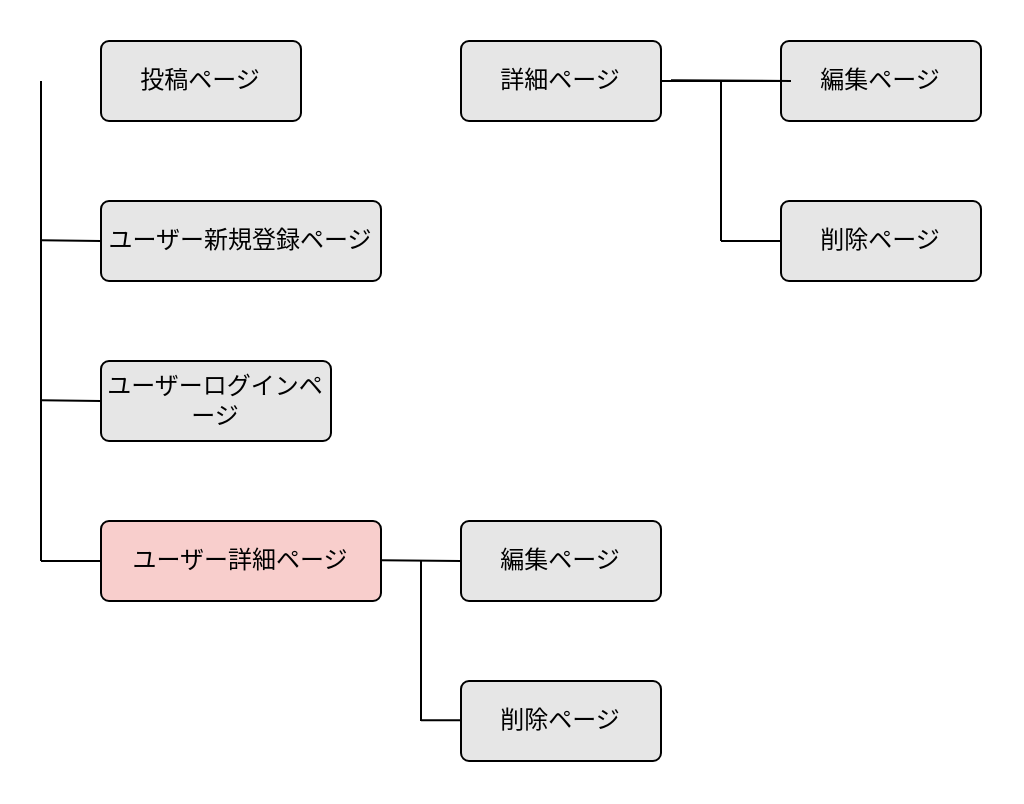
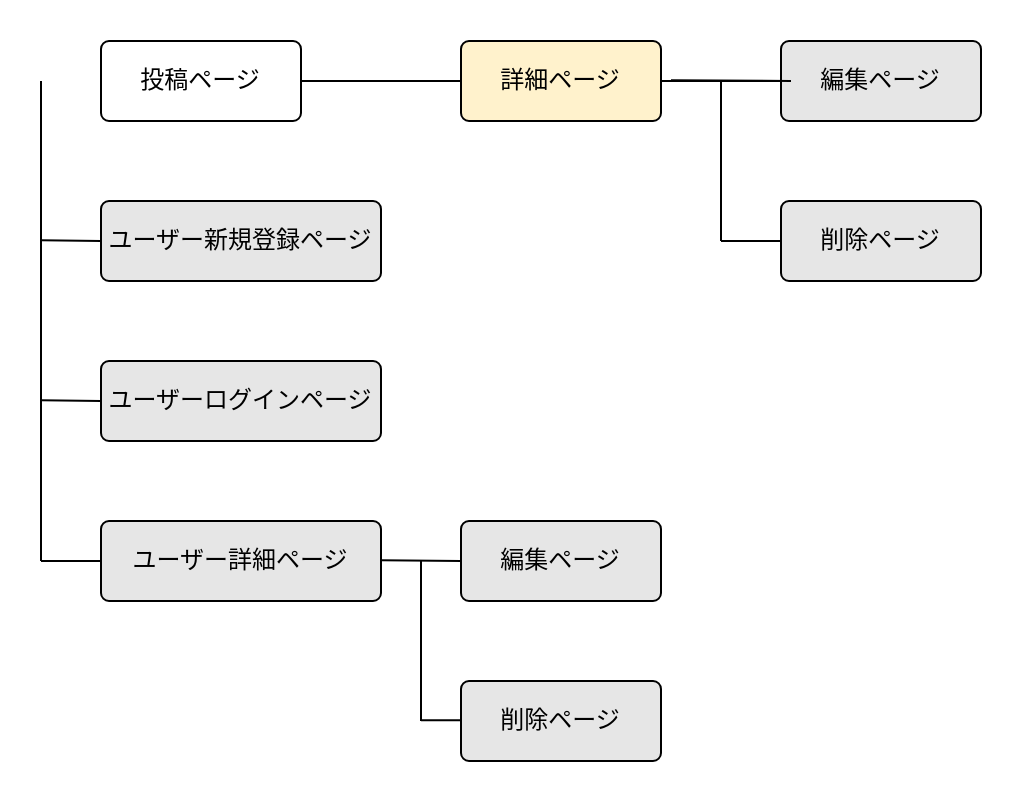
- <mxCell id="6" value="投稿ページ" style="rounded=1;arcSize=10;whiteSpace=wrap;html=1;align=center;strokeColor=#000000;fontColor=#000000;fillColor=#E6E6E6;" vertex="1" parent="1"><mxGeometry x="50" y="20" width="100" height="40" as="geometry" /></mxCell>
+ <mxCell id="6" value="投稿ページ" style="rounded=1;arcSize=10;whiteSpace=wrap;html=1;align=center;strokeColor=#000000;fontColor=#000000;fillColor=#ffffff;" vertex="1" parent="1"><mxGeometry x="50" y="20" width="100" height="40" as="geometry" /></mxCell>
+ <mxCell id="5" style="edgeStyle=none;html=1;exitX=1;exitY=0.5;exitDx=0;exitDy=0;entryX=0;entryY=0.5;entryDx=0;entryDy=0;fontColor=#000000;endArrow=none;endFill=0;strokeColor=#000000;" edge="1" parent="1" source="6" target="8"><mxGeometry relative="1" as="geometry" /></mxCell>
- <mxCell id="8" value="詳細ページ" style="rounded=1;arcSize=10;whiteSpace=wrap;html=1;align=center;strokeColor=#000000;fontColor=#000000;fillColor=#E6E6E6;" vertex="1" parent="1"><mxGeometry x="230" y="20" width="100" height="40" as="geometry" /></mxCell>
+ <mxCell id="8" value="詳細ページ" style="rounded=1;arcSize=10;whiteSpace=wrap;html=1;align=center;strokeColor=#000000;fontColor=#000000;fillColor=#fff2cc;" vertex="1" parent="1"><mxGeometry x="230" y="20" width="100" height="40" as="geometry" /></mxCell>
- <mxCell id="2" value="ユーザーログインページ" style="rounded=1;arcSize=10;whiteSpace=wrap;html=1;align=center;strokeColor=#000000;fontColor=#000000;fillColor=#E6E6E6;" vertex="1" parent="1"><mxGeometry x="50" y="180" width="115" height="40" as="geometry" /></mxCell>
+ <mxCell id="2" value="ユーザーログインページ" style="rounded=1;arcSize=10;whiteSpace=wrap;html=1;align=center;strokeColor=#000000;fontColor=#000000;fillColor=#E6E6E6;" vertex="1" parent="1"><mxGeometry x="50" y="180" width="140" height="40" as="geometry" /></mxCell>
- <mxCell id="4" value="ユーザー詳細ページ" style="rounded=1;arcSize=10;whiteSpace=wrap;html=1;align=center;strokeColor=#000000;fontColor=#000000;fillColor=#f8cecc;" vertex="1" parent="1"><mxGeometry x="50" y="260" width="140" height="40" as="geometry" /></mxCell>
+ <mxCell id="4" value="ユーザー詳細ページ" style="rounded=1;arcSize=10;whiteSpace=wrap;html=1;align=center;strokeColor=#000000;fontColor=#000000;fillColor=#E6E6E6;" vertex="1" parent="1"><mxGeometry x="50" y="260" width="140" height="40" as="geometry" /></mxCell>
